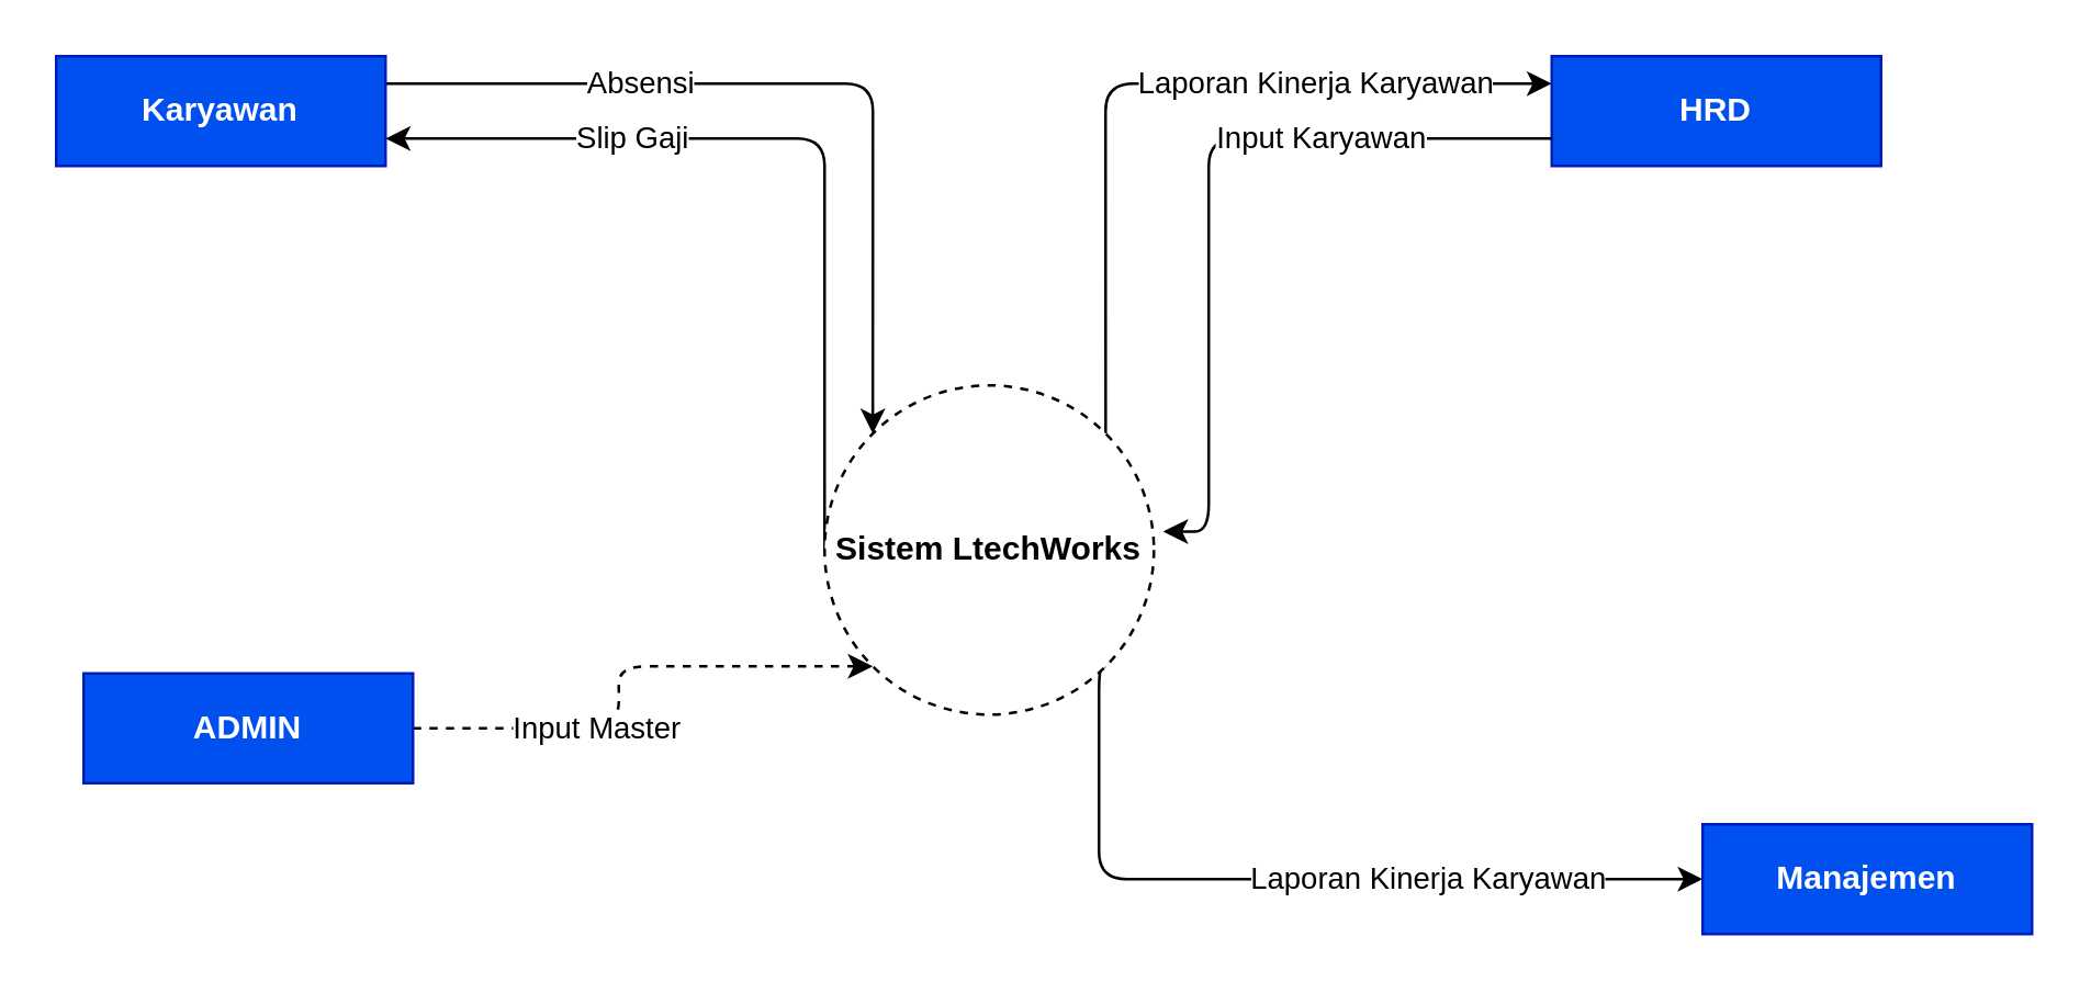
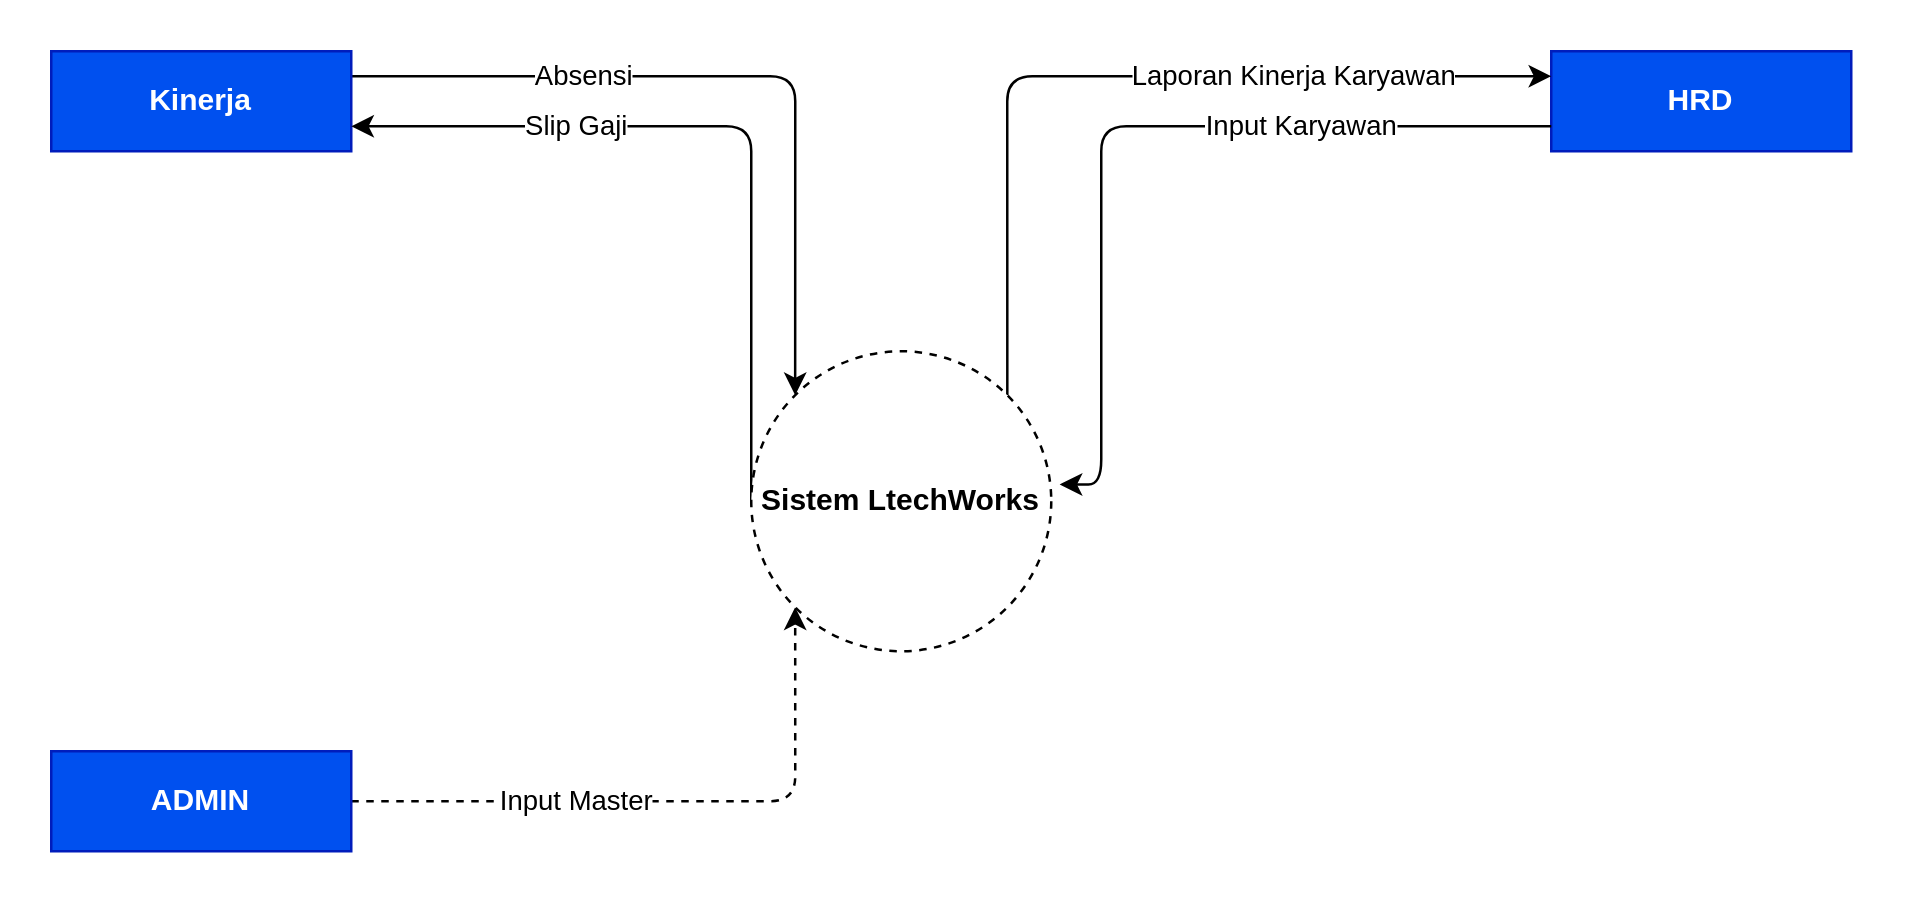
- <mxCell id="3" value="Karyawan" style="rounded=0;whiteSpace=wrap;html=1;fillColor=#0050ef;fontColor=#ffffff;strokeColor=#001DBC;fontStyle=1" vertex="1" parent="1"><mxGeometry x="20" y="20" width="120" height="40" as="geometry" /></mxCell>
+ <mxCell id="3" value="Kinerja" style="rounded=0;whiteSpace=wrap;html=1;fillColor=#0050ef;fontColor=#ffffff;strokeColor=#001DBC;fontStyle=1" vertex="1" parent="1"><mxGeometry x="20" y="20" width="120" height="40" as="geometry" /></mxCell>
- <mxCell id="4" value="HRD" style="rounded=0;whiteSpace=wrap;html=1;fillColor=#0050ef;fontColor=#ffffff;strokeColor=#001DBC;fontStyle=1" vertex="1" parent="1"><mxGeometry x="565" y="20" width="120" height="40" as="geometry" /></mxCell>
+ <mxCell id="4" value="HRD" style="rounded=0;whiteSpace=wrap;html=1;fillColor=#0050ef;fontColor=#ffffff;strokeColor=#001DBC;fontStyle=1" vertex="1" parent="1"><mxGeometry x="620" y="20" width="120" height="40" as="geometry" /></mxCell>
- <mxCell id="7" value="ADMIN" style="rounded=0;whiteSpace=wrap;html=1;fillColor=#0050ef;fontColor=#ffffff;strokeColor=#001DBC;fontStyle=1" vertex="1" parent="1"><mxGeometry x="30" y="245" width="120" height="40" as="geometry" /></mxCell>
+ <mxCell id="7" value="ADMIN" style="rounded=0;whiteSpace=wrap;html=1;fillColor=#0050ef;fontColor=#ffffff;strokeColor=#001DBC;fontStyle=1" vertex="1" parent="1"><mxGeometry x="20" y="300" width="120" height="40" as="geometry" /></mxCell>
- <mxCell id="8" value="Laporan Kinerja Karyawan" style="edgeStyle=orthogonalEdgeStyle;html=1;exitX=1;exitY=1;exitDx=0;exitDy=0;entryX=0;entryY=0.5;entryDx=0;entryDy=0;" edge="1" parent="1" source="11" target="5"><mxGeometry x="0.333" relative="1" as="geometry"><Array as="points"><mxPoint x="400" y="242" /><mxPoint x="400" y="320" /></Array><mxPoint as="offset" /></mxGeometry></mxCell>
- <mxCell id="5" value="Manajemen" style="rounded=0;whiteSpace=wrap;html=1;fillColor=#0050ef;fontColor=#ffffff;strokeColor=#001DBC;fontStyle=1" vertex="1" parent="1"><mxGeometry x="620" y="300" width="120" height="40" as="geometry" /></mxCell>
